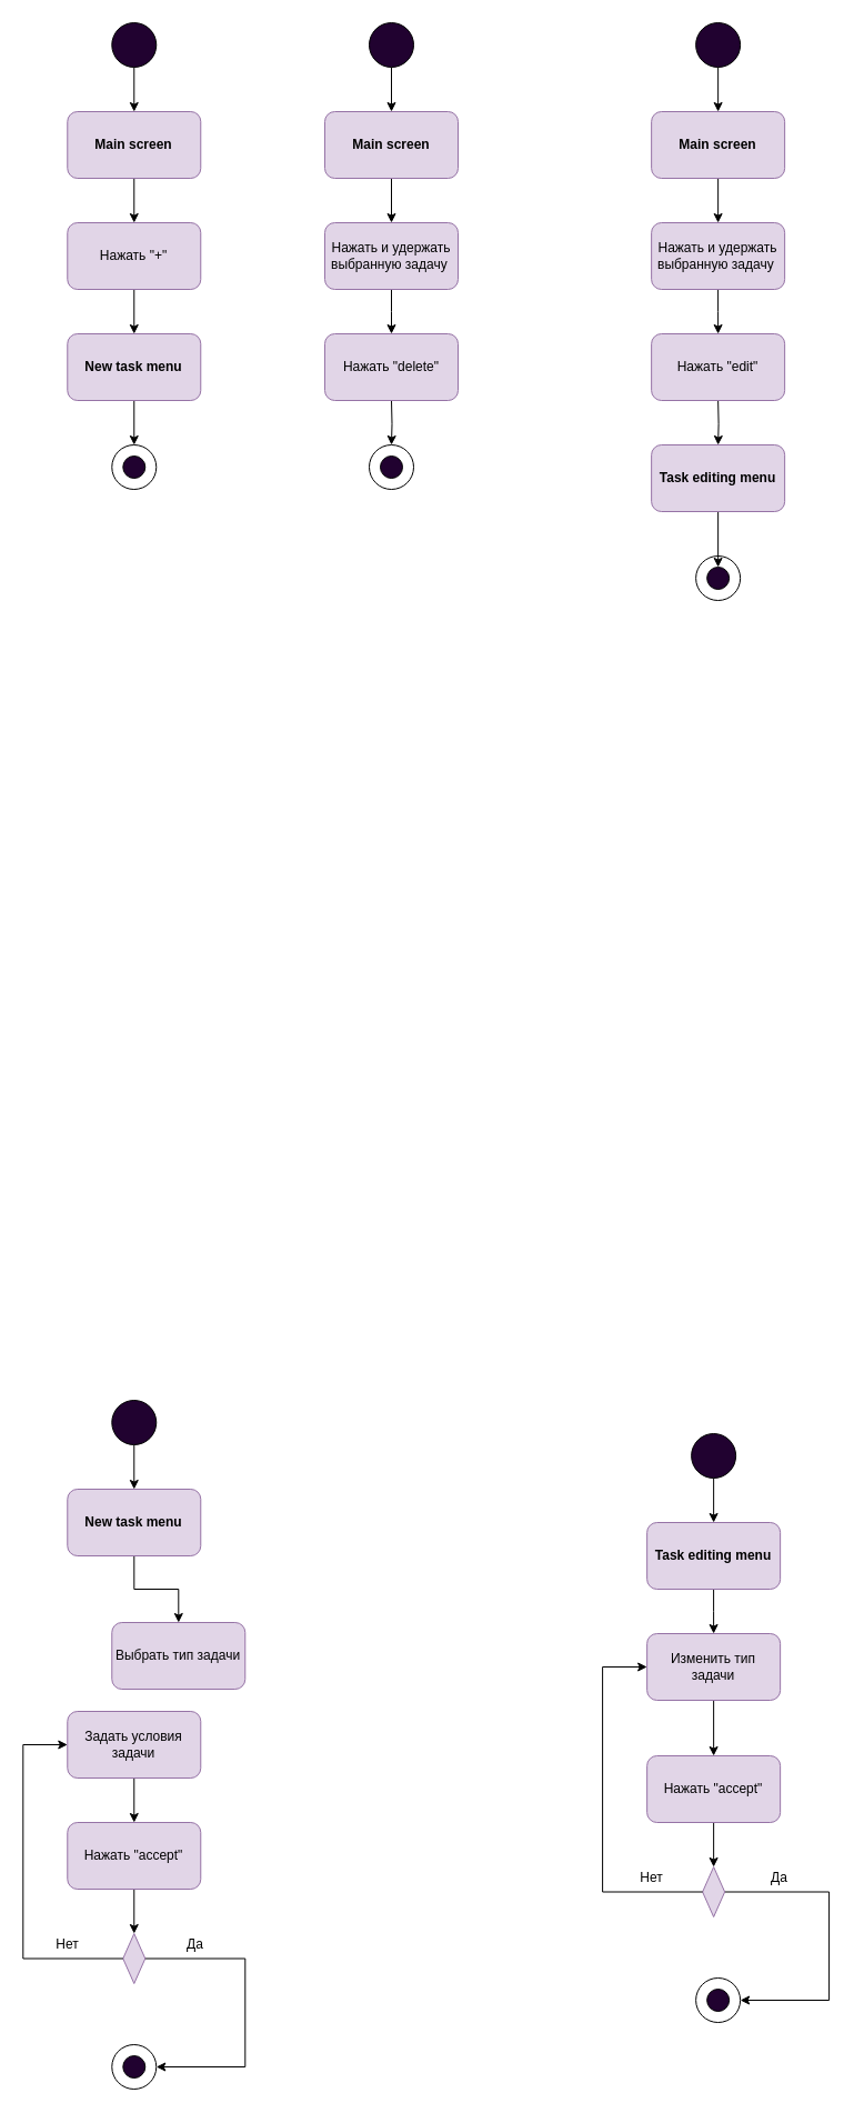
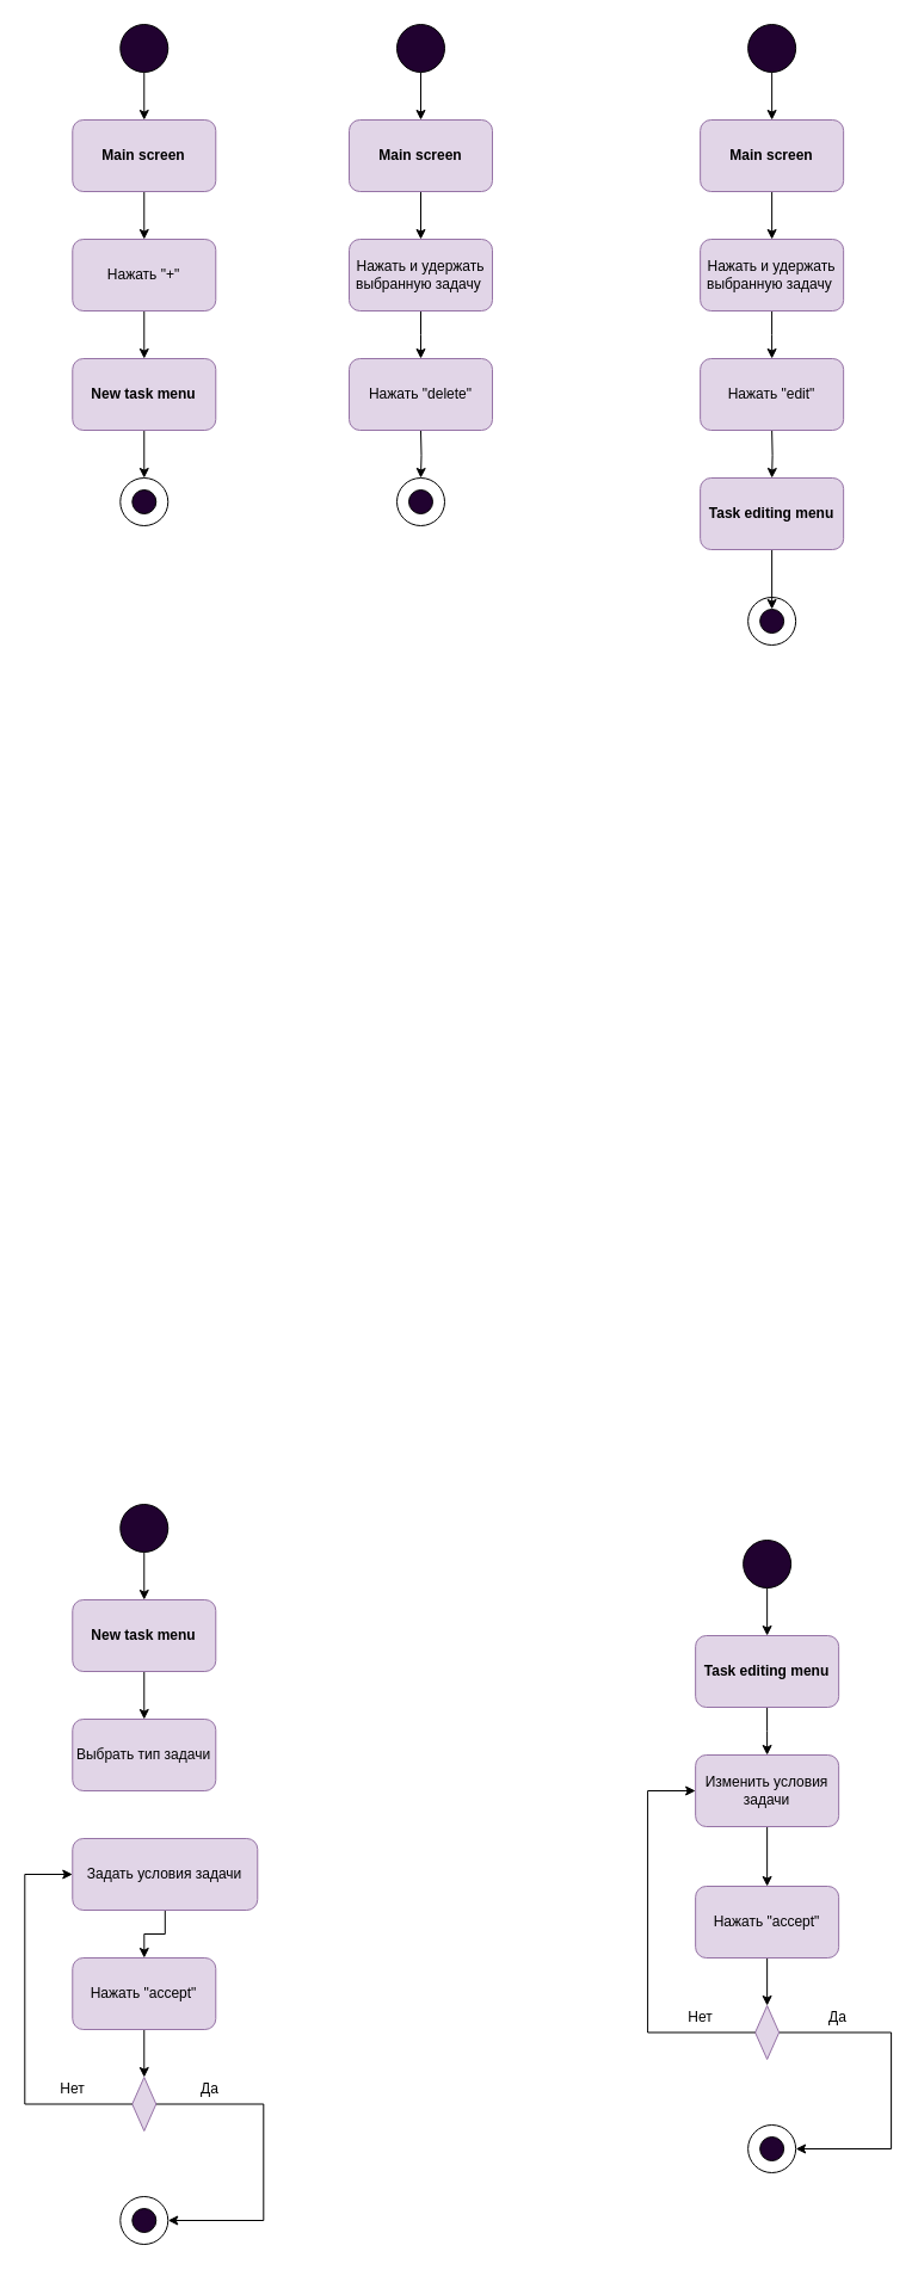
- <mxCell id="16" value="Выбрать тип задачи" style="rounded=1;whiteSpace=wrap;html=1;fillColor=#e1d5e7;strokeColor=#9673a6;" vertex="1" parent="1"><mxGeometry x="100.28" y="1460" width="120" height="60" as="geometry" /></mxCell>
+ <mxCell id="16" value="Выбрать тип задачи" style="rounded=1;whiteSpace=wrap;html=1;fillColor=#e1d5e7;strokeColor=#9673a6;" vertex="1" parent="1"><mxGeometry x="60.28" y="1440" width="120" height="60" as="geometry" /></mxCell>
- <mxCell id="55" value="Изменить тип задачи" style="rounded=1;whiteSpace=wrap;html=1;fillColor=#e1d5e7;strokeColor=#9673a6;" vertex="1" parent="1"><mxGeometry x="582.13" y="1470" width="120" height="60" as="geometry" /></mxCell>
+ <mxCell id="55" value="Изменить условия задачи" style="rounded=1;whiteSpace=wrap;html=1;fillColor=#e1d5e7;strokeColor=#9673a6;" vertex="1" parent="1"><mxGeometry x="582.13" y="1470" width="120" height="60" as="geometry" /></mxCell>
- <mxCell id="18" value="Задать условия задачи" style="rounded=1;whiteSpace=wrap;html=1;fillColor=#e1d5e7;strokeColor=#9673a6;" vertex="1" parent="1"><mxGeometry x="60.28" y="1540" width="120" height="60" as="geometry" /></mxCell>
+ <mxCell id="18" value="Задать условия задачи" style="rounded=1;whiteSpace=wrap;html=1;fillColor=#e1d5e7;strokeColor=#9673a6;" vertex="1" parent="1"><mxGeometry x="60.28" y="1540" width="155" height="60" as="geometry" /></mxCell>
